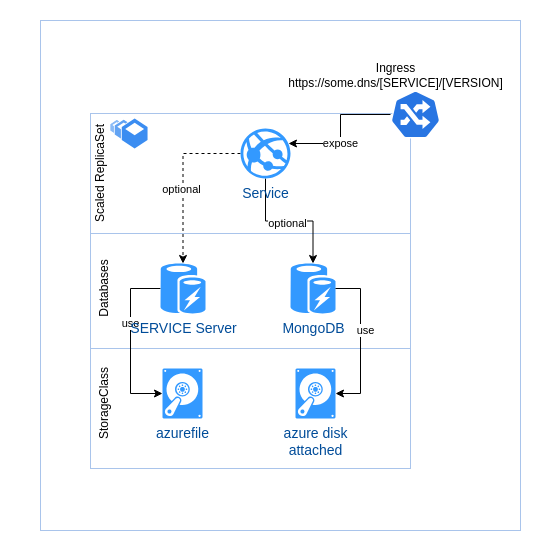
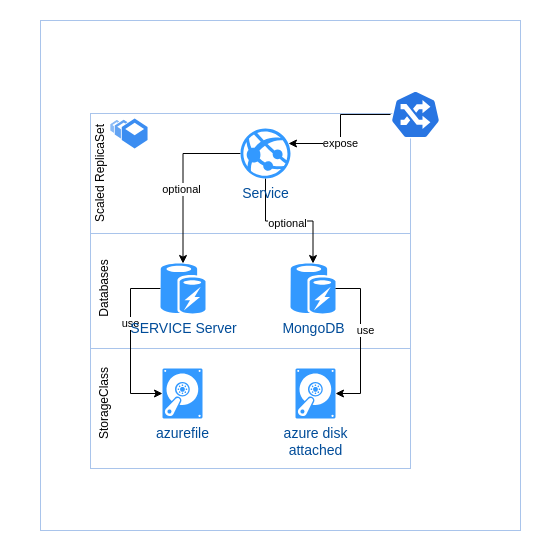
- <mxCell id="26" value="Ingress&lt;br&gt;https://some.dns/[SERVICE]/[VERSION]" style="text;html=1;align=center;verticalAlign=middle;resizable=0;points=[];autosize=1;strokeColor=none;fillColor=none;" vertex="1" parent="1"><mxGeometry x="280" y="60" width="230" height="30" as="geometry" /></mxCell>
- <mxCell id="6" style="edgeStyle=orthogonalEdgeStyle;rounded=0;orthogonalLoop=1;jettySize=auto;html=1;entryX=0.5;entryY=0;entryDx=0;entryDy=0;entryPerimeter=0;dashed=1;" edge="1" parent="1" source="9" target="19"><mxGeometry relative="1" as="geometry" /></mxCell>
+ <mxCell id="6" style="edgeStyle=orthogonalEdgeStyle;rounded=0;orthogonalLoop=1;jettySize=auto;html=1;entryX=0.5;entryY=0;entryDx=0;entryDy=0;entryPerimeter=0;" edge="1" parent="1" source="9" target="19"><mxGeometry relative="1" as="geometry" /></mxCell>
